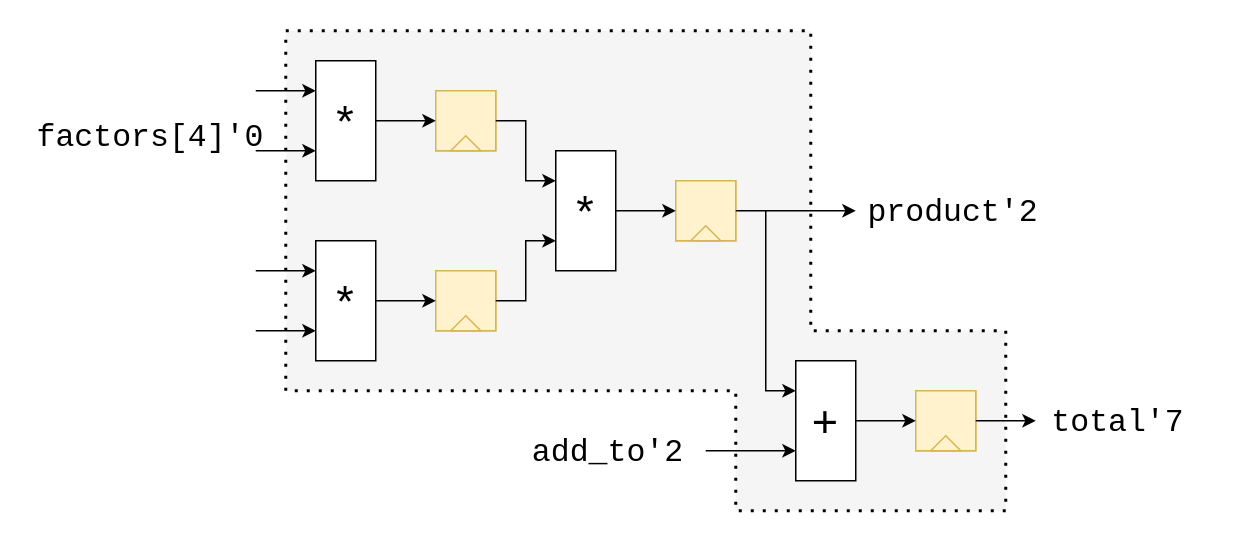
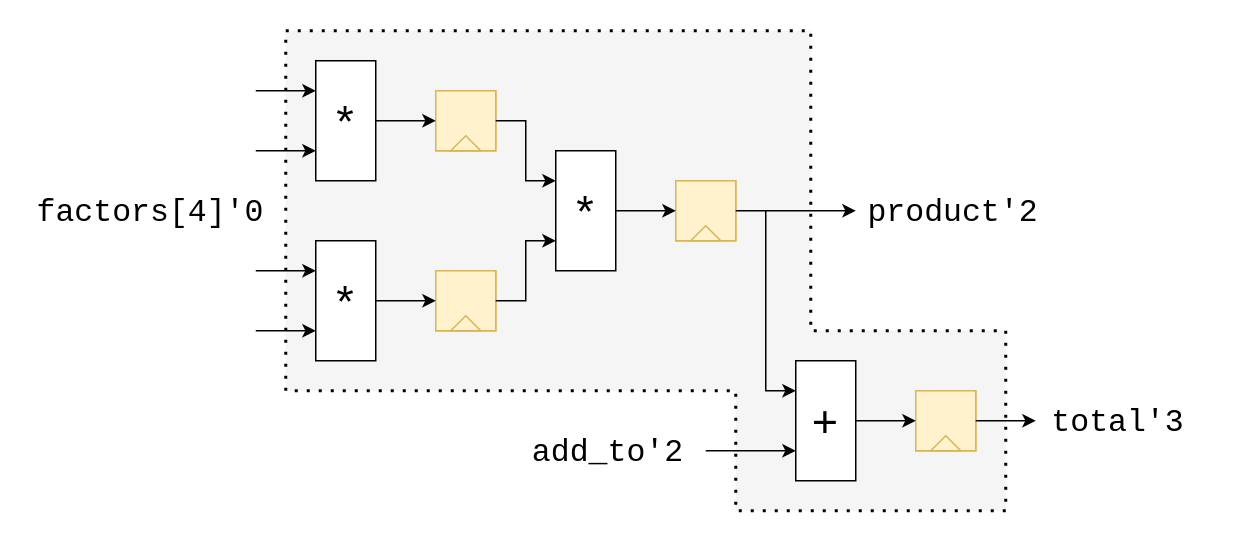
- <mxCell id="34" value="&lt;font face=&quot;Courier New&quot; style=&quot;font-size: 21px;&quot;&gt;factors[4]'0&lt;/font&gt;" style="text;html=1;strokeColor=none;fillColor=none;align=center;verticalAlign=middle;whiteSpace=wrap;rounded=0;fontSize=21;" parent="1" vertex="1"><mxGeometry x="20" y="80" width="160" height="20" as="geometry" /></mxCell>
+ <mxCell id="34" value="&lt;font face=&quot;Courier New&quot; style=&quot;font-size: 21px;&quot;&gt;factors[4]'0&lt;/font&gt;" style="text;html=1;strokeColor=none;fillColor=none;align=center;verticalAlign=middle;whiteSpace=wrap;rounded=0;fontSize=21;" parent="1" vertex="1"><mxGeometry x="20" y="130" width="160" height="20" as="geometry" /></mxCell>
- <mxCell id="37" value="&lt;font face=&quot;Courier New&quot; style=&quot;font-size: 21px;&quot;&gt;total'7&lt;/font&gt;" style="text;html=1;strokeColor=none;fillColor=none;align=center;verticalAlign=middle;whiteSpace=wrap;rounded=0;fontSize=21;" parent="1" vertex="1"><mxGeometry x="690" y="270" width="110" height="20" as="geometry" /></mxCell>
+ <mxCell id="37" value="&lt;font face=&quot;Courier New&quot; style=&quot;font-size: 21px;&quot;&gt;total'3&lt;/font&gt;" style="text;html=1;strokeColor=none;fillColor=none;align=center;verticalAlign=middle;whiteSpace=wrap;rounded=0;fontSize=21;" parent="1" vertex="1"><mxGeometry x="690" y="270" width="110" height="20" as="geometry" /></mxCell>
